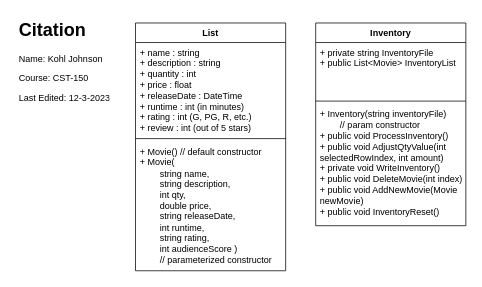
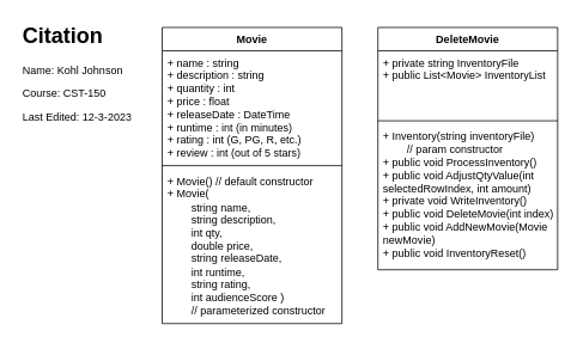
- <mxCell id="2" value="List" style="swimlane;fontStyle=1;align=center;verticalAlign=top;childLayout=stackLayout;horizontal=1;startSize=26;horizontalStack=0;resizeParent=1;resizeParentMax=0;resizeLast=0;collapsible=1;marginBottom=0;whiteSpace=wrap;html=1;" parent="1" vertex="1"><mxGeometry x="180" y="30" width="200" height="330" as="geometry" /></mxCell>
+ <mxCell id="2" value="Movie" style="swimlane;fontStyle=1;align=center;verticalAlign=top;childLayout=stackLayout;horizontal=1;startSize=26;horizontalStack=0;resizeParent=1;resizeParentMax=0;resizeLast=0;collapsible=1;marginBottom=0;whiteSpace=wrap;html=1;" parent="1" vertex="1"><mxGeometry x="180" y="30" width="200" height="330" as="geometry" /></mxCell>
- <mxCell id="7" value="Inventory" style="swimlane;fontStyle=1;align=center;verticalAlign=top;childLayout=stackLayout;horizontal=1;startSize=26;horizontalStack=0;resizeParent=1;resizeParentMax=0;resizeLast=0;collapsible=1;marginBottom=0;whiteSpace=wrap;html=1;" parent="1" vertex="1"><mxGeometry x="420" y="30" width="200" height="270" as="geometry" /></mxCell>
+ <mxCell id="7" value="DeleteMovie" style="swimlane;fontStyle=1;align=center;verticalAlign=top;childLayout=stackLayout;horizontal=1;startSize=26;horizontalStack=0;resizeParent=1;resizeParentMax=0;resizeLast=0;collapsible=1;marginBottom=0;whiteSpace=wrap;html=1;" parent="1" vertex="1"><mxGeometry x="420" y="30" width="200" height="270" as="geometry" /></mxCell>
